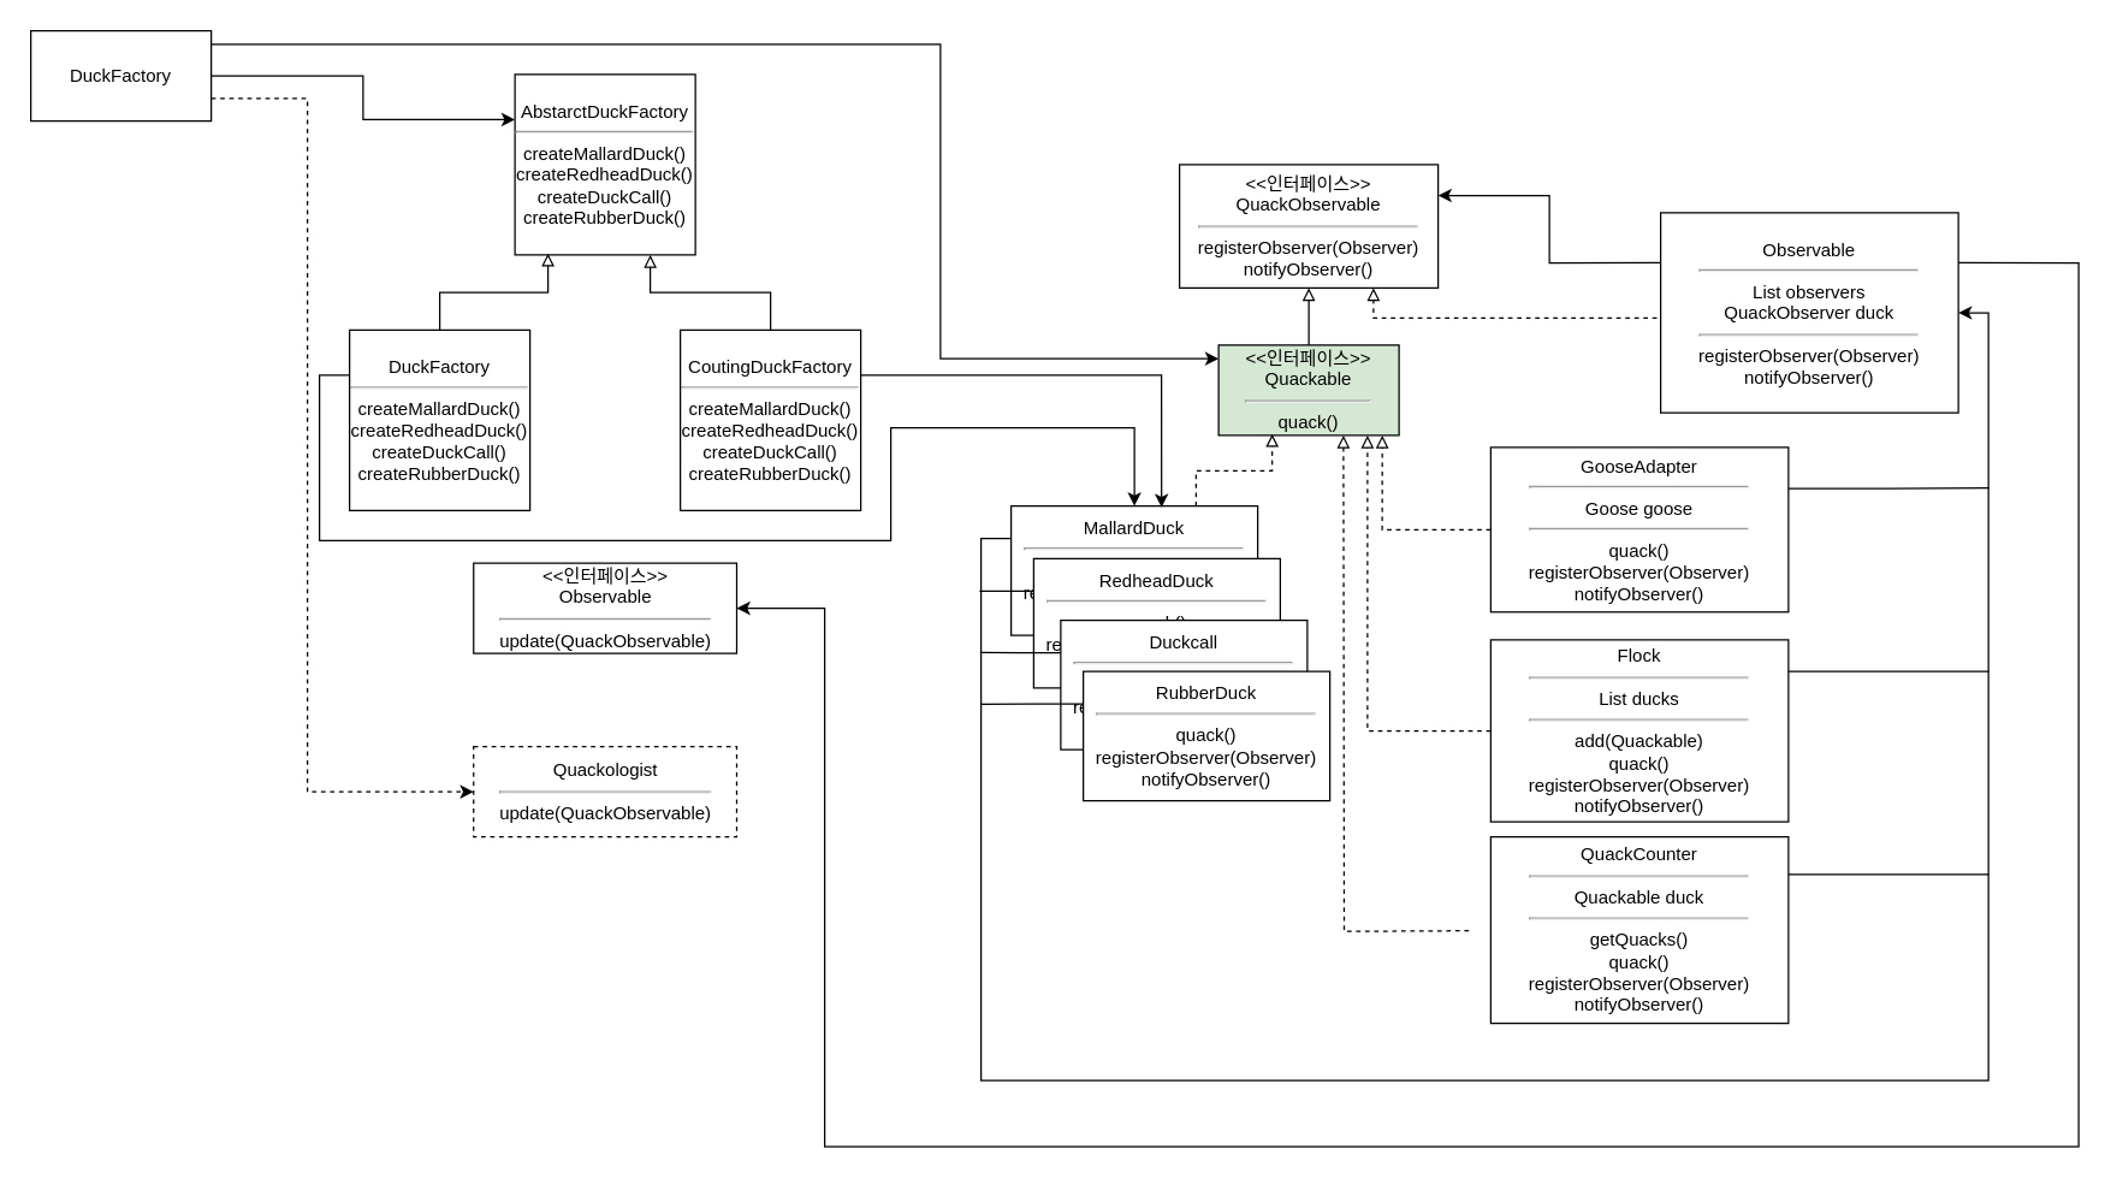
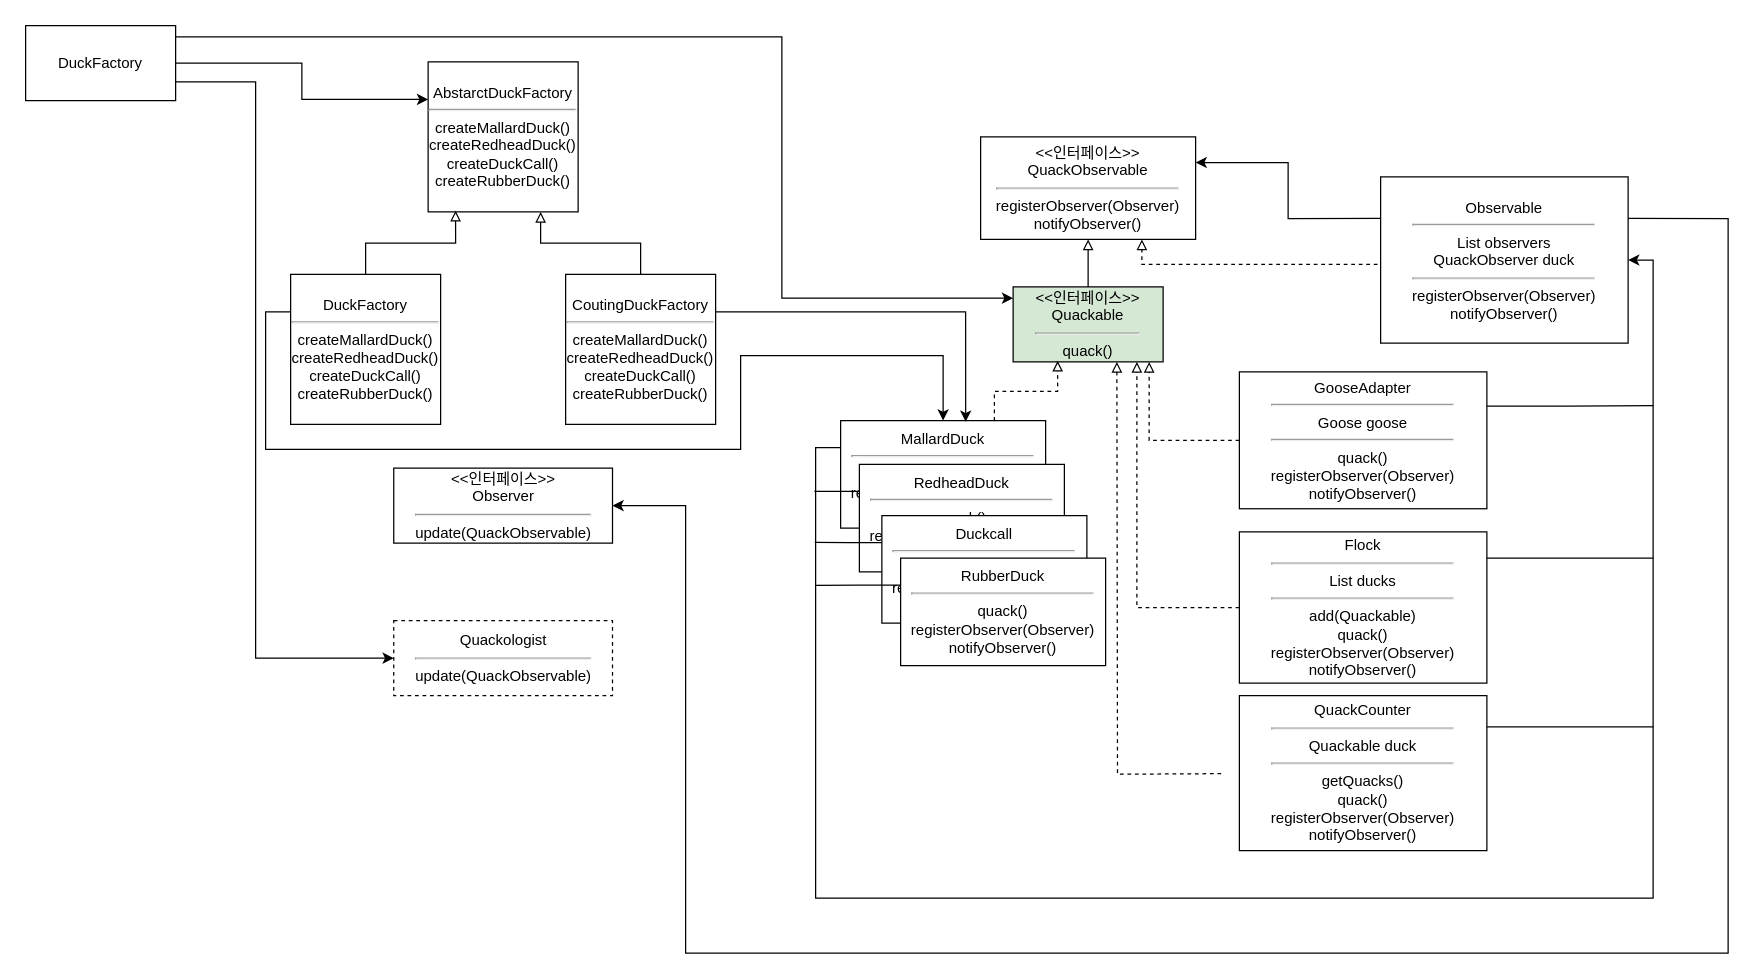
- <mxCell id="3" style="edgeStyle=orthogonalEdgeStyle;rounded=0;orthogonalLoop=1;jettySize=auto;html=1;exitX=1;exitY=0.75;exitDx=0;exitDy=0;entryX=0;entryY=0.5;entryDx=0;entryDy=0;dashed=1;" edge="1" parent="1" source="5" target="13"><mxGeometry relative="1" as="geometry"><Array as="points"><mxPoint x="204" y="65" /><mxPoint x="204" y="526" /></Array></mxGeometry></mxCell>
+ <mxCell id="3" style="edgeStyle=orthogonalEdgeStyle;rounded=0;orthogonalLoop=1;jettySize=auto;html=1;exitX=1;exitY=0.75;exitDx=0;exitDy=0;entryX=0;entryY=0.5;entryDx=0;entryDy=0;" edge="1" parent="1" source="5" target="13"><mxGeometry relative="1" as="geometry"><Array as="points"><mxPoint x="204" y="65" /><mxPoint x="204" y="526" /></Array></mxGeometry></mxCell>
- <mxCell id="12" value="&amp;lt;&amp;lt;인터페이스&amp;gt;&amp;gt;&lt;div&gt;Observable&lt;/div&gt;&lt;div&gt;&lt;hr&gt;update(QuackObservable)&lt;/div&gt;" style="rounded=0;whiteSpace=wrap;html=1;" vertex="1" parent="1"><mxGeometry x="314.5" y="374" width="175" height="60" as="geometry" /></mxCell>
+ <mxCell id="12" value="&amp;lt;&amp;lt;인터페이스&amp;gt;&amp;gt;&lt;div&gt;Observer&lt;/div&gt;&lt;div&gt;&lt;hr&gt;update(QuackObservable)&lt;/div&gt;" style="rounded=0;whiteSpace=wrap;html=1;" vertex="1" parent="1"><mxGeometry x="314.5" y="374" width="175" height="60" as="geometry" /></mxCell>
